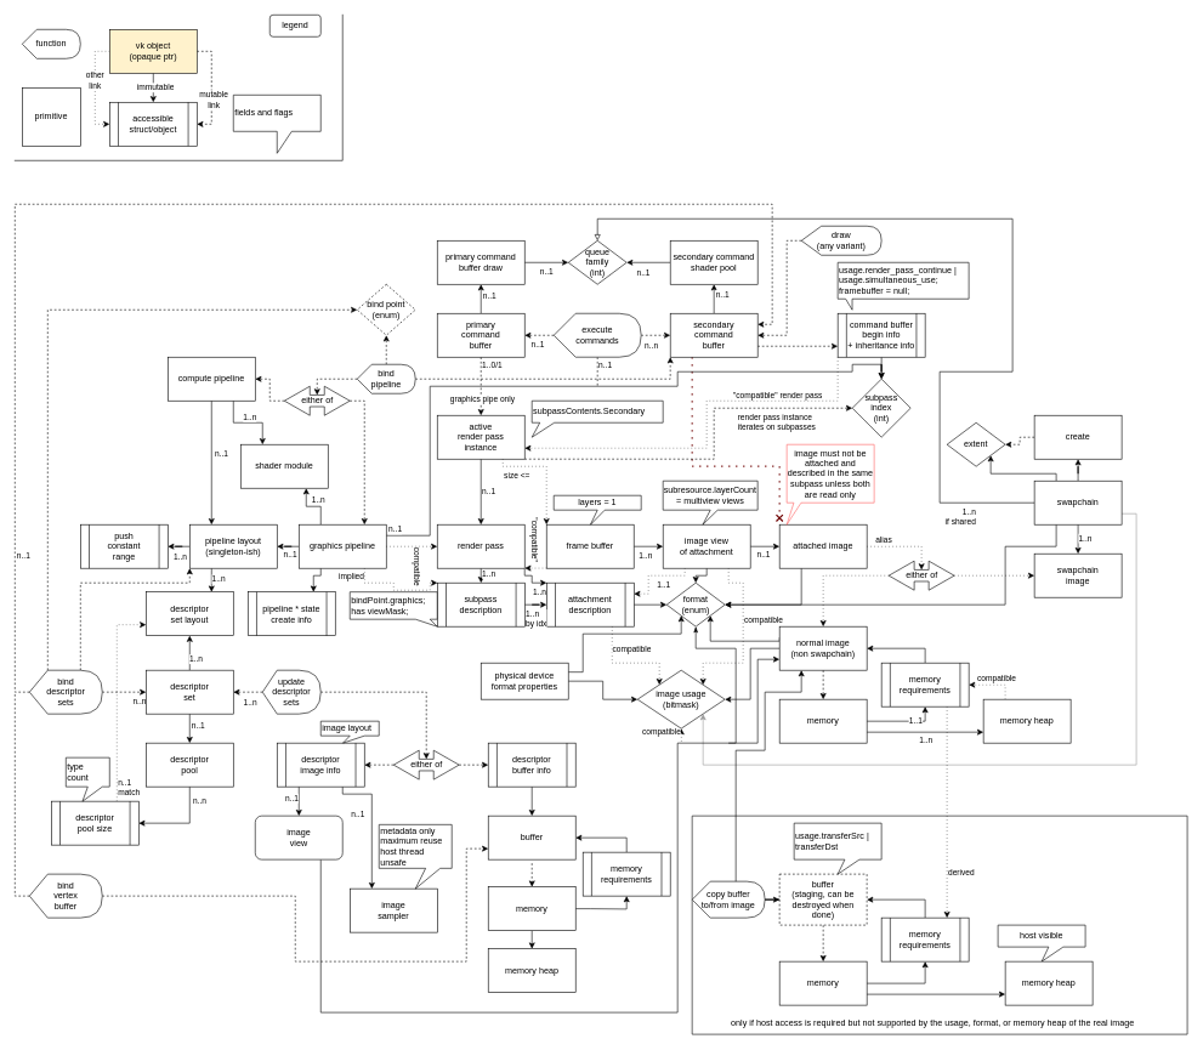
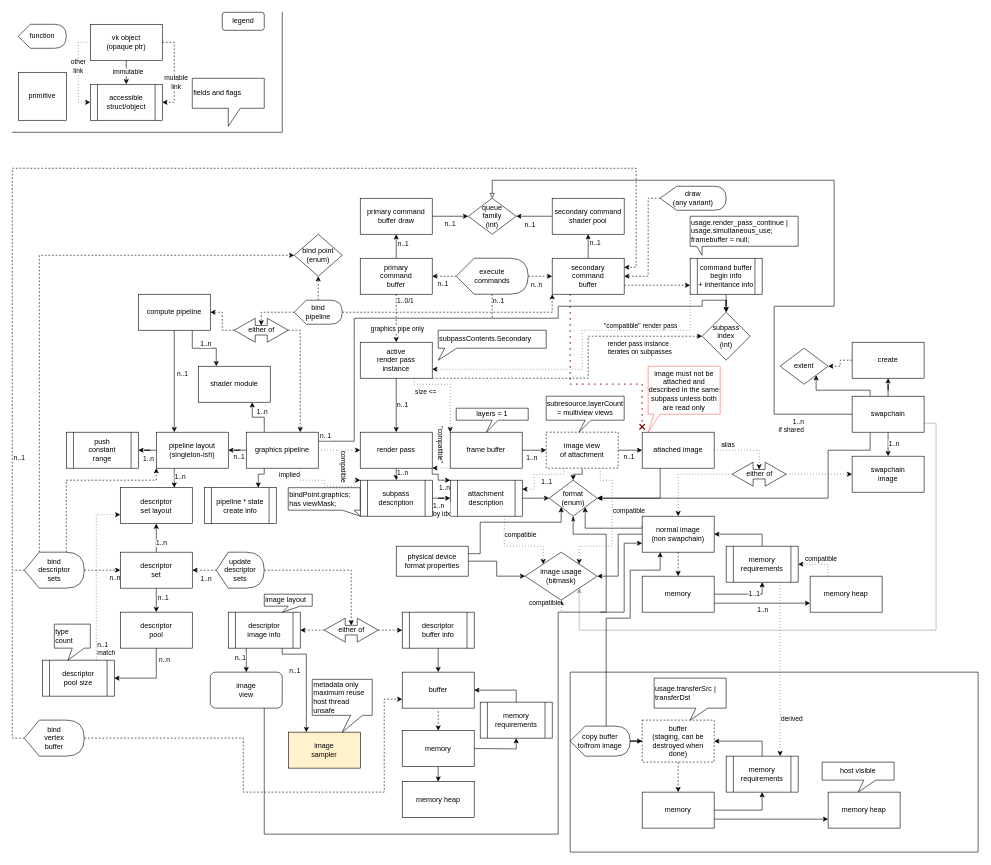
- <mxCell id="33" value="vk object&lt;br&gt;(opaque ptr)" style="rounded=0;whiteSpace=wrap;html=1;fillColor=#fff2cc;" vertex="1" parent="1"><mxGeometry x="150" y="40" width="120" height="60" as="geometry" /></mxCell>
+ <mxCell id="33" value="vk object&lt;br&gt;(opaque ptr)" style="rounded=0;whiteSpace=wrap;html=1;" vertex="1" parent="1"><mxGeometry x="150" y="40" width="120" height="60" as="geometry" /></mxCell>
- <mxCell id="170" value="bind point&lt;br&gt;(enum)" style="rhombus;whiteSpace=wrap;html=1;dashed=1;" vertex="1" parent="1"><mxGeometry x="490" y="390" width="80" height="70" as="geometry" /></mxCell>
+ <mxCell id="170" value="bind point&lt;br&gt;(enum)" style="rhombus;whiteSpace=wrap;html=1;" vertex="1" parent="1"><mxGeometry x="490" y="390" width="80" height="70" as="geometry" /></mxCell>
- <mxCell id="70" value="image view&lt;br&gt;of attachment" style="whiteSpace=wrap;html=1;" vertex="1" parent="1"><mxGeometry x="910" y="720" width="120" height="60" as="geometry" /></mxCell>
+ <mxCell id="70" value="image view&lt;br&gt;of attachment" style="whiteSpace=wrap;html=1;dashed=1;" vertex="1" parent="1"><mxGeometry x="910" y="720" width="120" height="60" as="geometry" /></mxCell>
- <mxCell id="196" value="image&lt;br&gt;sampler" style="rounded=0;whiteSpace=wrap;html=1;" vertex="1" parent="1"><mxGeometry x="480.14" y="1220" width="120" height="60" as="geometry" /></mxCell>
+ <mxCell id="196" value="image&lt;br&gt;sampler" style="rounded=0;whiteSpace=wrap;html=1;fillColor=#fff2cc;" vertex="1" parent="1"><mxGeometry x="480.14" y="1220" width="120" height="60" as="geometry" /></mxCell>
- <mxCell id="158" value="only if host access is required but not supported by the usage, format, or memory heap of the real image" style="text;html=1;align=center;verticalAlign=middle;resizable=0;points=[];autosize=1;strokeColor=none;fillColor=none;labelPosition=center;verticalLabelPosition=middle;" vertex="1" parent="157"><mxGeometry x="40" y="270" width="580" height="30" as="geometry" /></mxCell>
